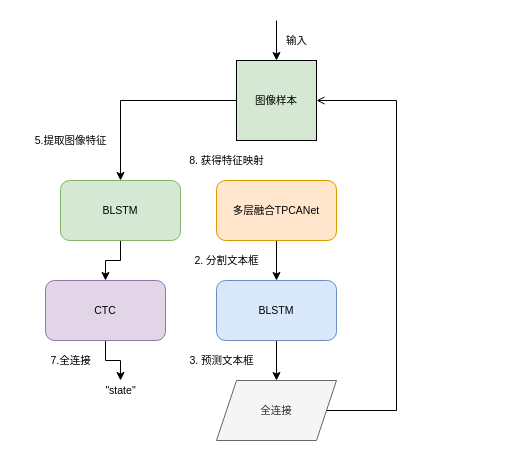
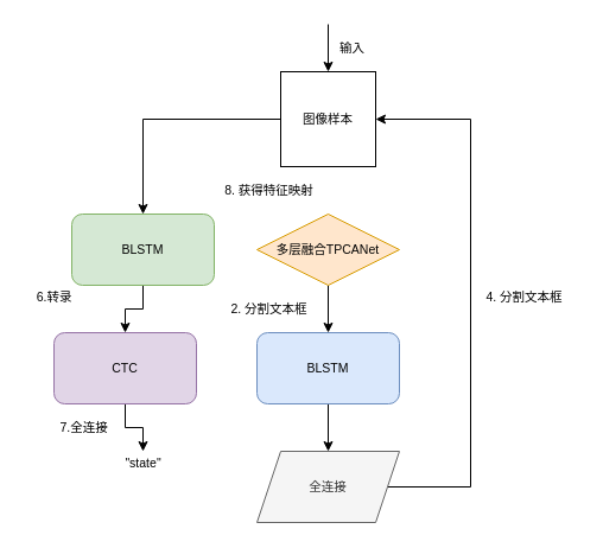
- <mxCell id="3" value="图像样本" style="whiteSpace=wrap;html=1;aspect=fixed;fontSize=10.5;fillColor=#d5e8d4;" parent="1" vertex="1"><mxGeometry x="236" y="60" width="80" height="80" as="geometry" /></mxCell>
+ <mxCell id="3" value="图像样本" style="whiteSpace=wrap;html=1;aspect=fixed;fontSize=10.5;" parent="1" vertex="1"><mxGeometry x="236" y="60" width="80" height="80" as="geometry" /></mxCell>
- <mxCell id="9" style="edgeStyle=orthogonalEdgeStyle;rounded=0;orthogonalLoop=1;jettySize=auto;html=1;exitX=1;exitY=0.5;exitDx=0;exitDy=0;entryX=1;entryY=0.5;entryDx=0;entryDy=0;fontSize=10.5;endArrow=open;" parent="1" source="10" target="3" edge="1"><mxGeometry relative="1" as="geometry"><Array as="points"><mxPoint x="396" y="410" /><mxPoint x="396" y="100" /></Array></mxGeometry></mxCell>
+ <mxCell id="9" style="edgeStyle=orthogonalEdgeStyle;rounded=0;orthogonalLoop=1;jettySize=auto;html=1;exitX=1;exitY=0.5;exitDx=0;exitDy=0;entryX=1;entryY=0.5;entryDx=0;entryDy=0;fontSize=10.5;" parent="1" source="10" target="3" edge="1"><mxGeometry relative="1" as="geometry"><Array as="points"><mxPoint x="396" y="410" /><mxPoint x="396" y="100" /></Array></mxGeometry></mxCell>
- <mxCell id="4" value="5.提取图像特征" style="text;html=1;align=center;verticalAlign=middle;resizable=0;points=[];autosize=1;fontSize=10.5;" parent="1" vertex="1"><mxGeometry x="20" y="130" width="100" height="20" as="geometry" /></mxCell>
- <mxCell id="6" value="多层融合TPCANet" style="rounded=1;whiteSpace=wrap;html=1;fontSize=10.5;fillColor=#ffe6cc;strokeColor=#d79b00;" parent="1" vertex="1"><mxGeometry x="216" y="180" width="120" height="60" as="geometry" /></mxCell>
+ <mxCell id="6" value="多层融合TPCANet" style="rhombus;whiteSpace=wrap;html=1;fontSize=10.5;fillColor=#ffe6cc;strokeColor=#d79b00;" parent="1" vertex="1"><mxGeometry x="216" y="180" width="120" height="60" as="geometry" /></mxCell>
+ <mxCell id="19" value="6.转录" style="text;html=1;align=center;verticalAlign=middle;resizable=0;points=[];autosize=1;fontSize=10.5;" parent="1" vertex="1"><mxGeometry x="20" y="240" width="50" height="20" as="geometry" /></mxCell>
+ <mxCell id="14" value="4. 分割文本框" style="text;html=1;align=center;verticalAlign=middle;resizable=0;points=[];autosize=1;fontSize=10.5;" parent="1" vertex="1"><mxGeometry x="396" y="240" width="90" height="20" as="geometry" /></mxCell>
- <mxCell id="13" value="&lt;span style=&quot;font-size: 10.5px;&quot;&gt;3. 预测文本框&lt;/span&gt;" style="text;html=1;align=center;verticalAlign=middle;resizable=0;points=[];autosize=1;fontSize=10.5;" parent="1" vertex="1"><mxGeometry x="176" y="350" width="90" height="20" as="geometry" /></mxCell>
